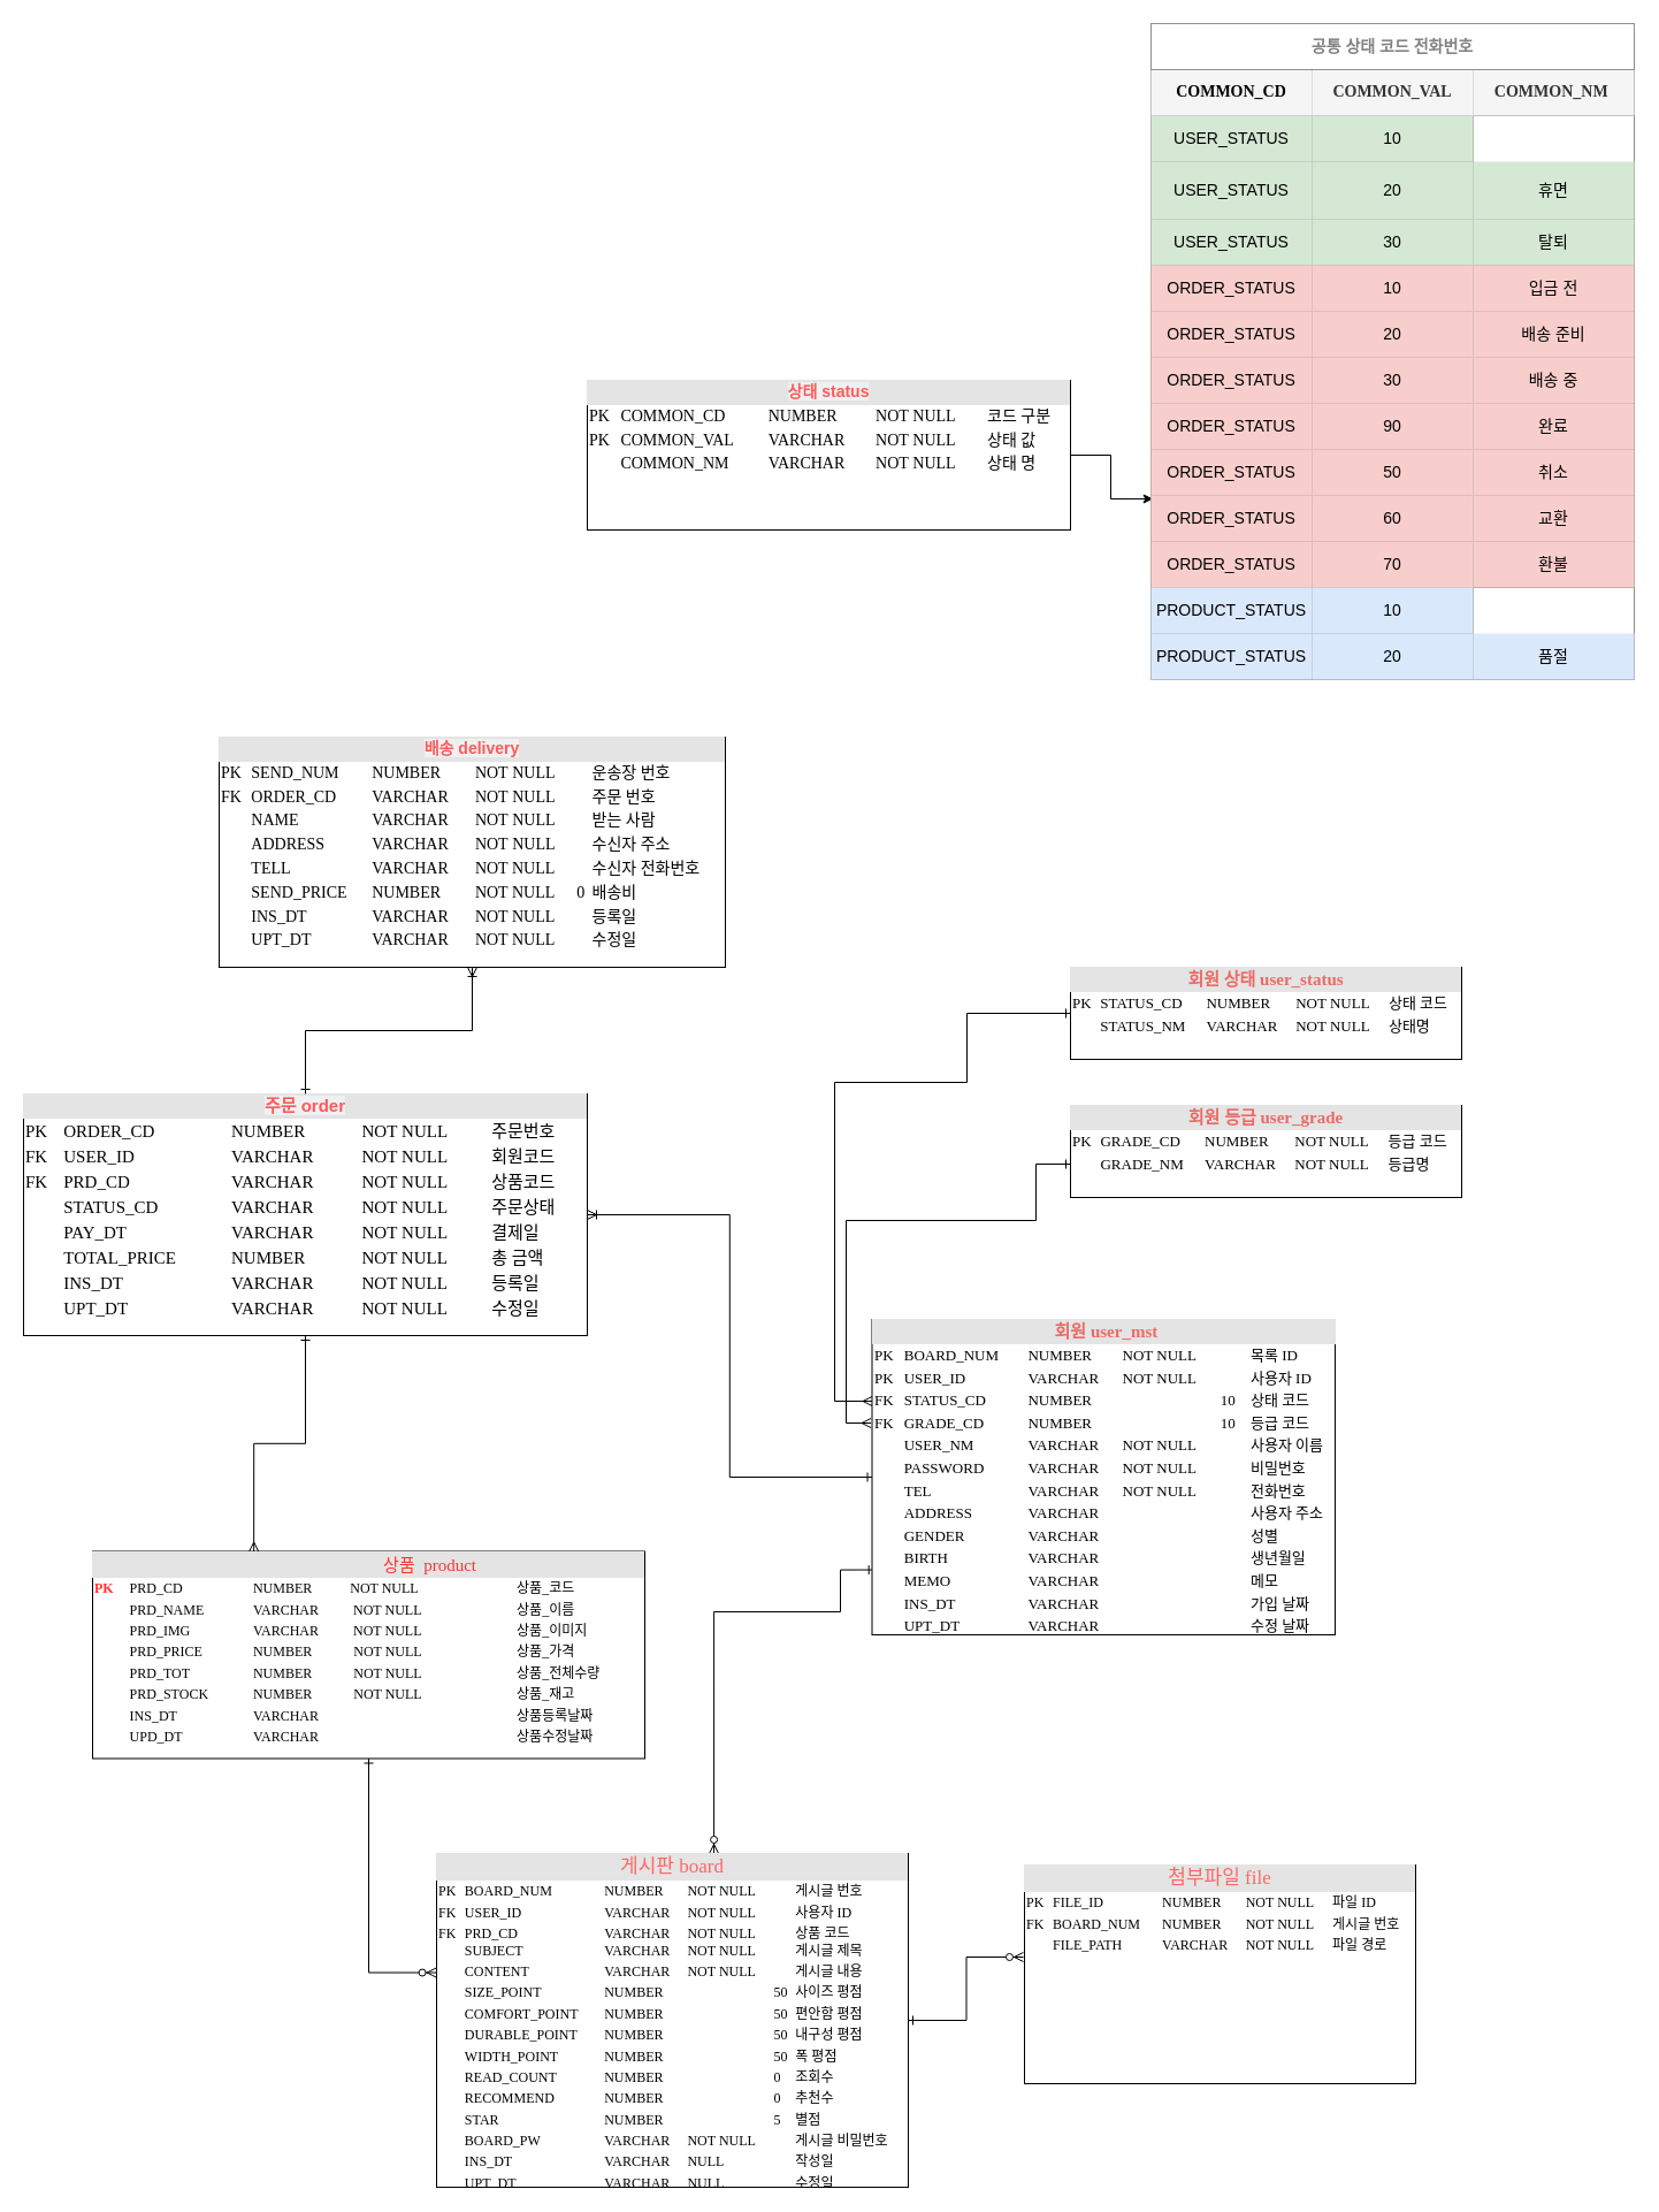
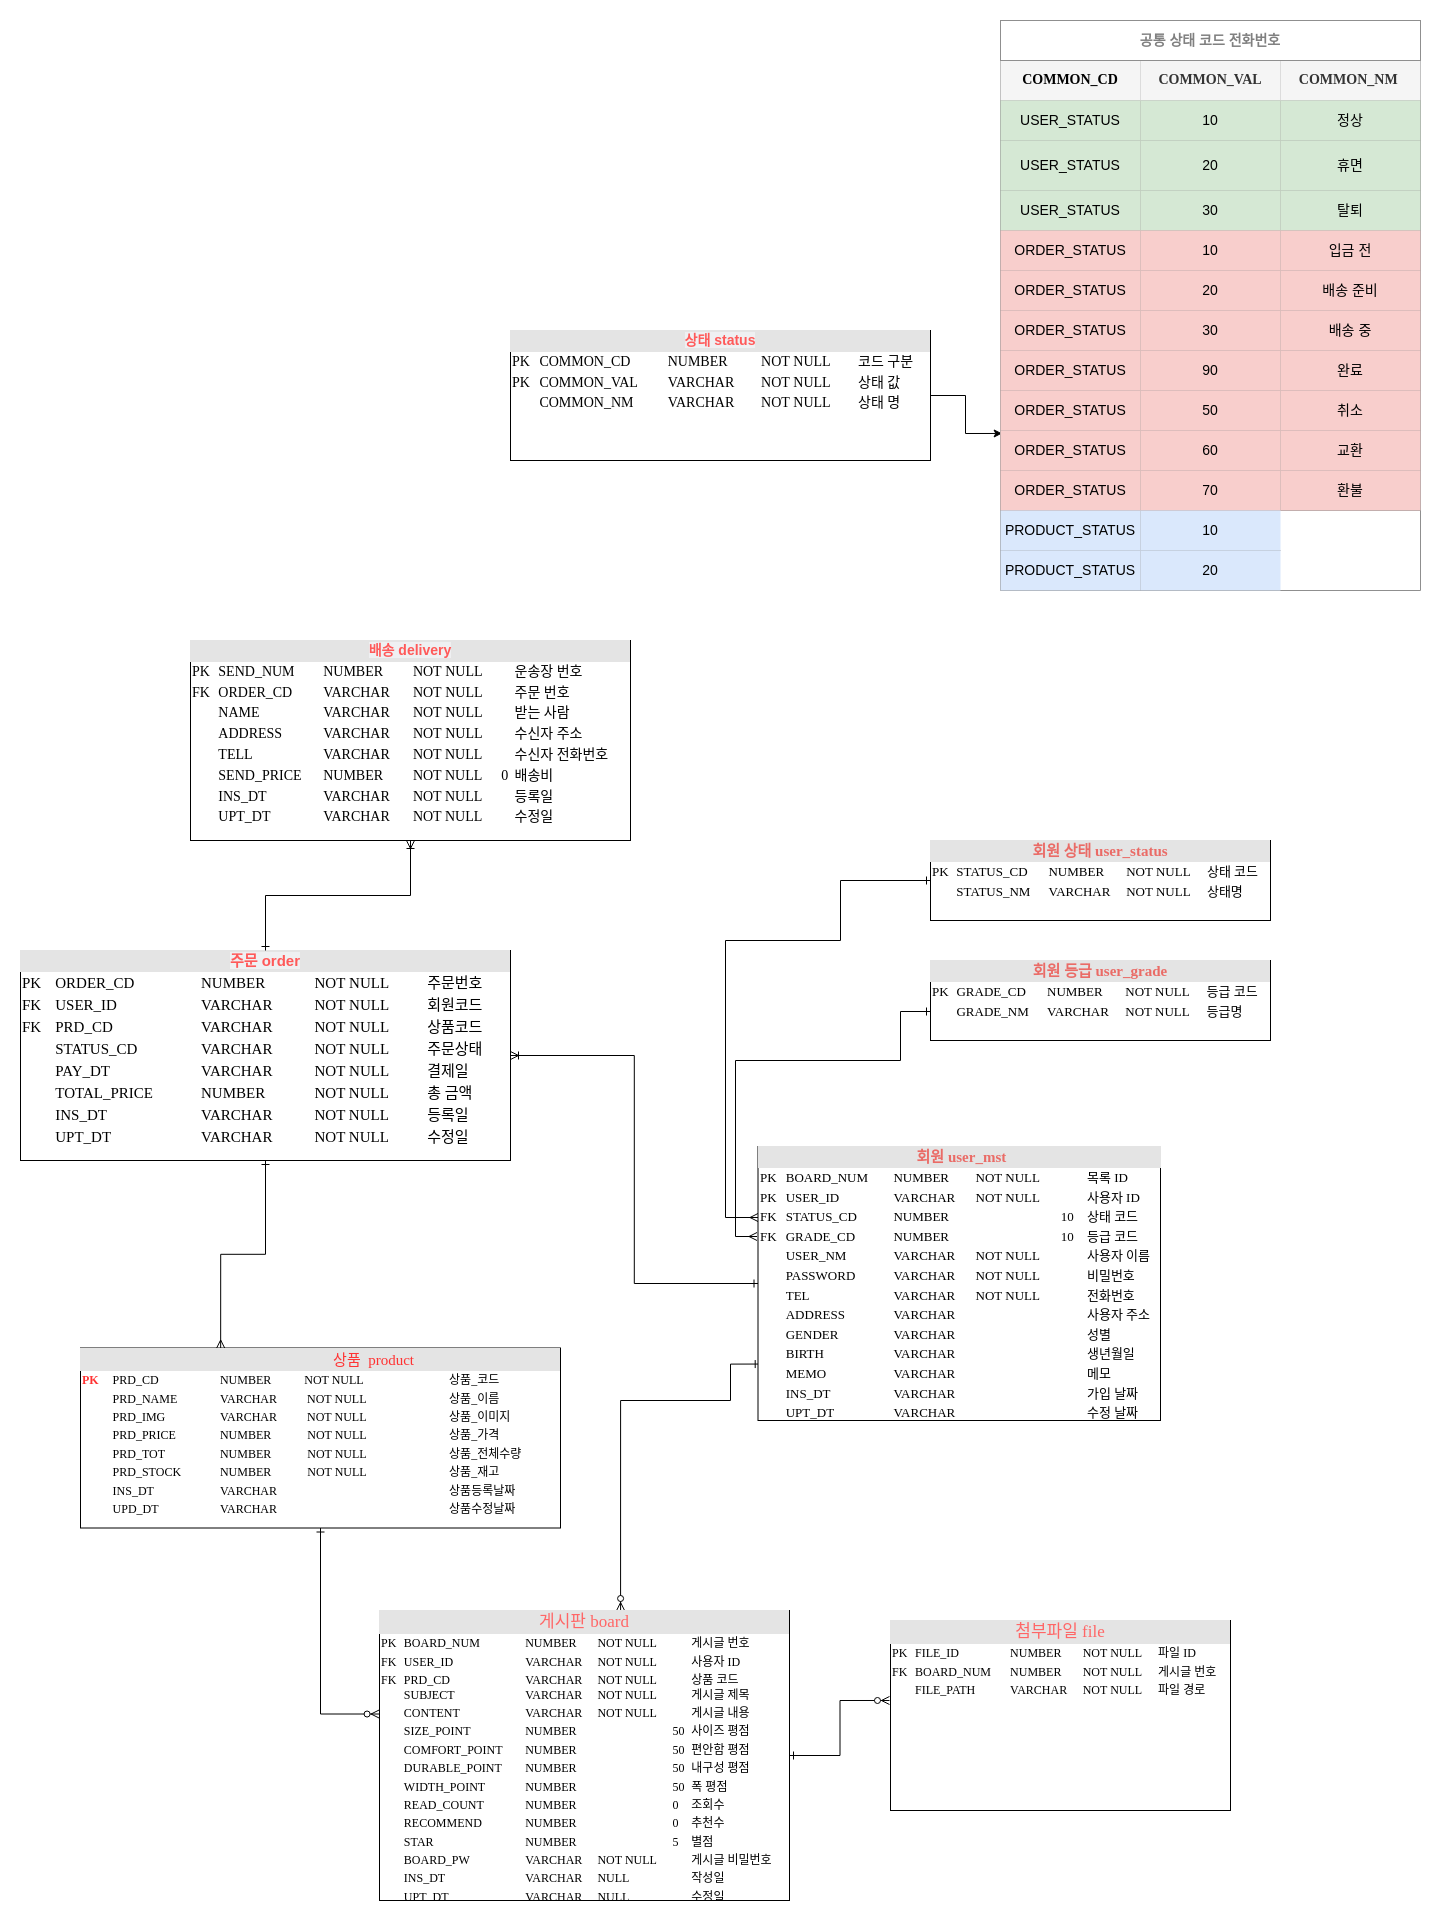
+ <mxCell id="33" value="정상" style="shape=partialRectangle;html=1;whiteSpace=wrap;connectable=0;fillColor=#d5e8d4;top=0;left=0;bottom=0;right=0;overflow=hidden;strokeColor=#82b366;fontSize=14;fontStyle=0" parent="30" vertex="1"><mxGeometry x="280" width="140" height="40" as="geometry" /></mxCell>
- <mxCell id="76" value="품절" style="shape=partialRectangle;html=1;whiteSpace=wrap;connectable=0;fillColor=#dae8fc;top=0;left=0;bottom=0;right=0;overflow=hidden;strokeColor=#6c8ebf;fontSize=14;fontStyle=0" parent="73" vertex="1"><mxGeometry x="280" width="140" height="40" as="geometry" /></mxCell>
